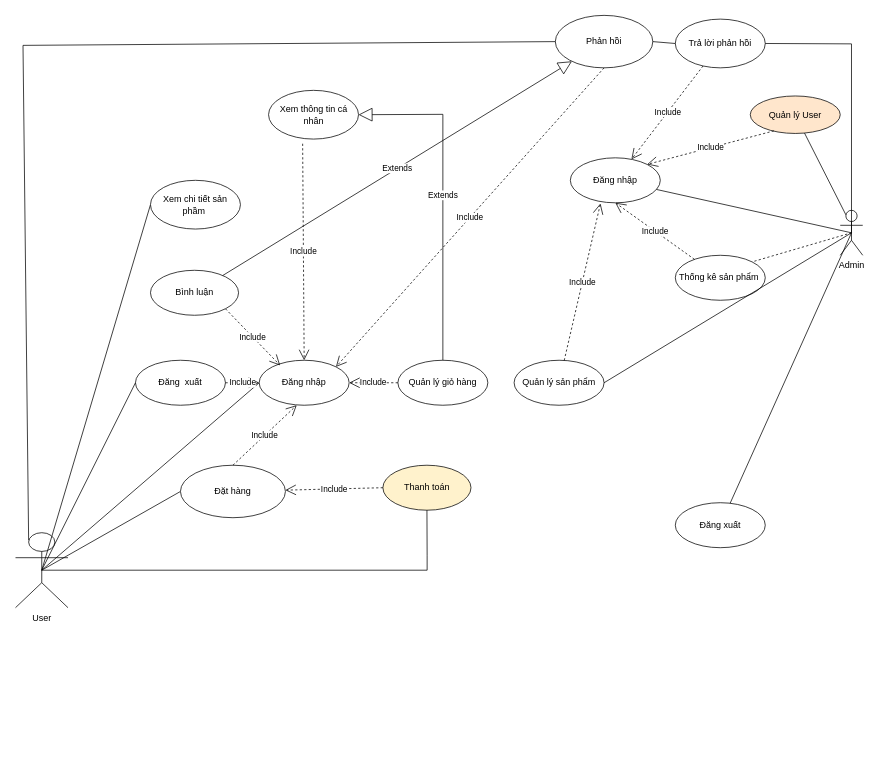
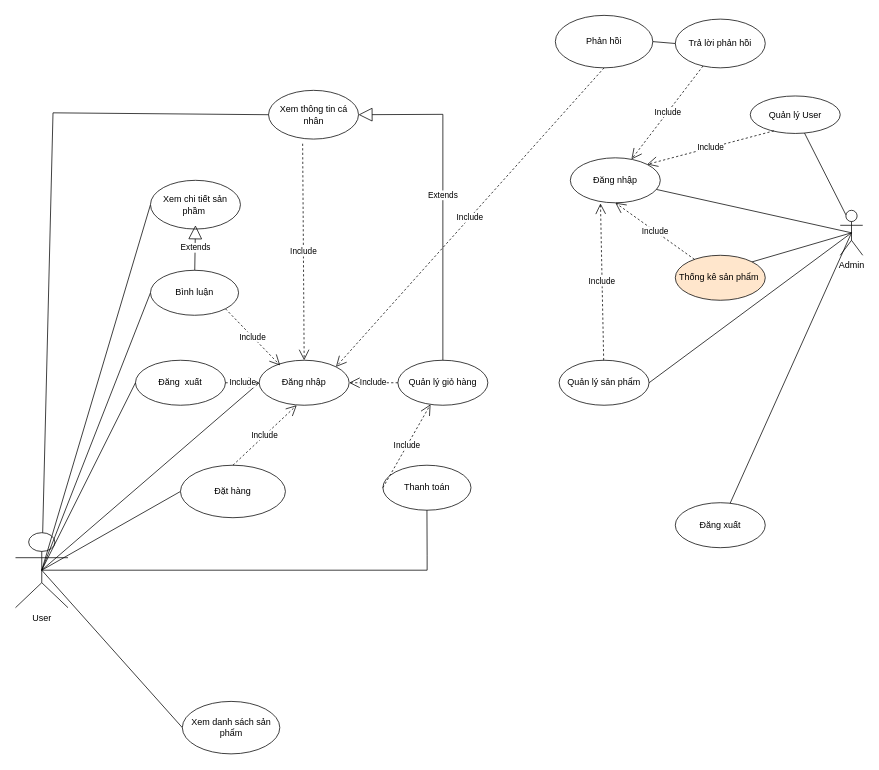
- <mxCell id="30" value="" style="endArrow=none;html=1;rounded=0;entryX=0.25;entryY=0.1;entryDx=0;entryDy=0;entryPerimeter=0;exitX=0;exitY=0.5;exitDx=0;exitDy=0;" edge="1" parent="1" source="29" target="2"><mxGeometry width="50" height="50" relative="1" as="geometry"><mxPoint x="-50" y="600" as="sourcePoint" /><mxPoint x="-20" y="870" as="targetPoint" /><Array as="points"><mxPoint x="30" y="60" /></Array></mxGeometry></mxCell>
- <mxCell id="36" value="" style="endArrow=none;html=1;rounded=0;exitX=0.5;exitY=0.5;exitDx=0;exitDy=0;exitPerimeter=0;" edge="1" parent="1" source="3" target="35"><mxGeometry width="50" height="50" relative="1" as="geometry"><mxPoint x="1080" y="300" as="sourcePoint" /><mxPoint x="954.564" y="364.522" as="targetPoint" /><Array as="points"><mxPoint x="1135" y="58" /></Array></mxGeometry></mxCell>
- <mxCell id="39" value="Quản lý User" style="ellipse;whiteSpace=wrap;html=1;fillColor=#ffe6cc;" vertex="1" parent="1"><mxGeometry x="1000" y="127.5" width="120" height="50" as="geometry" /></mxCell>
+ <mxCell id="39" value="Quản lý User" style="ellipse;whiteSpace=wrap;html=1;" vertex="1" parent="1"><mxGeometry x="1000" y="127.5" width="120" height="50" as="geometry" /></mxCell>
- <mxCell id="21" value="Extends" style="endArrow=block;endSize=16;endFill=0;html=1;rounded=0;" edge="1" parent="1" source="20" target="29"><mxGeometry width="160" relative="1" as="geometry"><mxPoint x="440" y="620" as="sourcePoint" /><mxPoint x="600" y="620" as="targetPoint" /></mxGeometry></mxCell>
+ <mxCell id="21" value="Extends" style="endArrow=block;endSize=16;endFill=0;html=1;rounded=0;entryX=0.5;entryY=0.923;entryDx=0;entryDy=0;entryPerimeter=0;" edge="1" parent="1" source="20" target="10"><mxGeometry width="160" relative="1" as="geometry"><mxPoint x="440" y="620" as="sourcePoint" /><mxPoint x="600" y="620" as="targetPoint" /></mxGeometry></mxCell>
+ <mxCell id="25" value="" style="endArrow=none;html=1;rounded=0;entryX=0;entryY=0.5;entryDx=0;entryDy=0;" edge="1" parent="1" source="2" target="24"><mxGeometry width="50" height="50" relative="1" as="geometry"><mxPoint x="85" y="750" as="sourcePoint" /><mxPoint x="210" y="282.5" as="targetPoint" /><Array as="points"><mxPoint x="70" y="150" /></Array></mxGeometry></mxCell>
- <mxCell id="44" value="" style="endArrow=none;html=1;rounded=0;exitX=0.5;exitY=0.5;exitDx=0;exitDy=0;exitPerimeter=0;entryX=1;entryY=0;entryDx=0;entryDy=0;dashed=1;" edge="1" parent="1" source="3" target="43"><mxGeometry width="50" height="50" relative="1" as="geometry"><mxPoint x="1145" y="320" as="sourcePoint" /><mxPoint x="1025.834" y="295.984" as="targetPoint" /><Array as="points" /></mxGeometry></mxCell>
+ <mxCell id="44" value="" style="endArrow=none;html=1;rounded=0;exitX=0.5;exitY=0.5;exitDx=0;exitDy=0;exitPerimeter=0;entryX=1;entryY=0;entryDx=0;entryDy=0;" edge="1" parent="1" source="3" target="43"><mxGeometry width="50" height="50" relative="1" as="geometry"><mxPoint x="1145" y="320" as="sourcePoint" /><mxPoint x="1025.834" y="295.984" as="targetPoint" /><Array as="points" /></mxGeometry></mxCell>
- <mxCell id="43" value="Thống kê sản phẩm&amp;nbsp;" style="ellipse;whiteSpace=wrap;html=1;" vertex="1" parent="1"><mxGeometry x="900" y="340" width="120" height="60" as="geometry" /></mxCell>
+ <mxCell id="43" value="Thống kê sản phẩm&amp;nbsp;" style="ellipse;whiteSpace=wrap;html=1;fillColor=#ffe6cc;" vertex="1" parent="1"><mxGeometry x="900" y="340" width="120" height="60" as="geometry" /></mxCell>
- <mxCell id="46" value="Quản lý sản phẩm" style="ellipse;whiteSpace=wrap;html=1;" vertex="1" parent="1"><mxGeometry x="685" y="480" width="120" height="60" as="geometry" /></mxCell>
+ <mxCell id="46" value="Quản lý sản phẩm" style="ellipse;whiteSpace=wrap;html=1;" vertex="1" parent="1"><mxGeometry x="745" y="480" width="120" height="60" as="geometry" /></mxCell>
+ <mxCell id="5" value="" style="endArrow=none;html=1;rounded=0;entryX=0.5;entryY=0.5;entryDx=0;entryDy=0;entryPerimeter=0;exitX=0;exitY=0.5;exitDx=0;exitDy=0;" parent="1" target="2" edge="1" source="20"><mxGeometry width="50" height="50" relative="1" as="geometry"><mxPoint x="890" y="740" as="sourcePoint" /><mxPoint x="787" y="694" as="targetPoint" /></mxGeometry></mxCell>
- <mxCell id="12" value="Thanh toán" style="ellipse;whiteSpace=wrap;html=1;fillColor=#fff2cc;" vertex="1" parent="1"><mxGeometry x="510" y="620" width="117.5" height="60" as="geometry" /></mxCell>
+ <mxCell id="12" value="Thanh toán" style="ellipse;whiteSpace=wrap;html=1;" vertex="1" parent="1"><mxGeometry x="510" y="620" width="117.5" height="60" as="geometry" /></mxCell>
- <mxCell id="15" value="Include" style="endArrow=open;endSize=12;dashed=1;html=1;rounded=0;exitX=0;exitY=0.5;exitDx=0;exitDy=0;" edge="1" parent="1" source="12" target="11"><mxGeometry width="160" relative="1" as="geometry"><mxPoint x="610" y="840" as="sourcePoint" /><mxPoint x="491" y="940" as="targetPoint" /></mxGeometry></mxCell>
+ <mxCell id="15" value="Include" style="endArrow=open;endSize=12;dashed=1;html=1;rounded=0;exitX=0;exitY=0.5;exitDx=0;exitDy=0;" edge="1" parent="1" source="12" target="14"><mxGeometry width="160" relative="1" as="geometry"><mxPoint x="610" y="840" as="sourcePoint" /><mxPoint x="491" y="940" as="targetPoint" /></mxGeometry></mxCell>
+ <mxCell id="4" value="" style="endArrow=none;html=1;rounded=0;exitX=0;exitY=0.5;exitDx=0;exitDy=0;entryX=0.5;entryY=0.5;entryDx=0;entryDy=0;entryPerimeter=0;" parent="1" source="28" target="2" edge="1"><mxGeometry width="50" height="50" relative="1" as="geometry"><mxPoint x="817.99" y="810.02" as="sourcePoint" /><mxPoint x="690" y="820" as="targetPoint" /></mxGeometry></mxCell>
+ <mxCell id="28" value="Xem danh sách sản phẩm" style="ellipse;whiteSpace=wrap;html=1;" vertex="1" parent="1"><mxGeometry x="242.5" y="935" width="130" height="70" as="geometry" /></mxCell>
